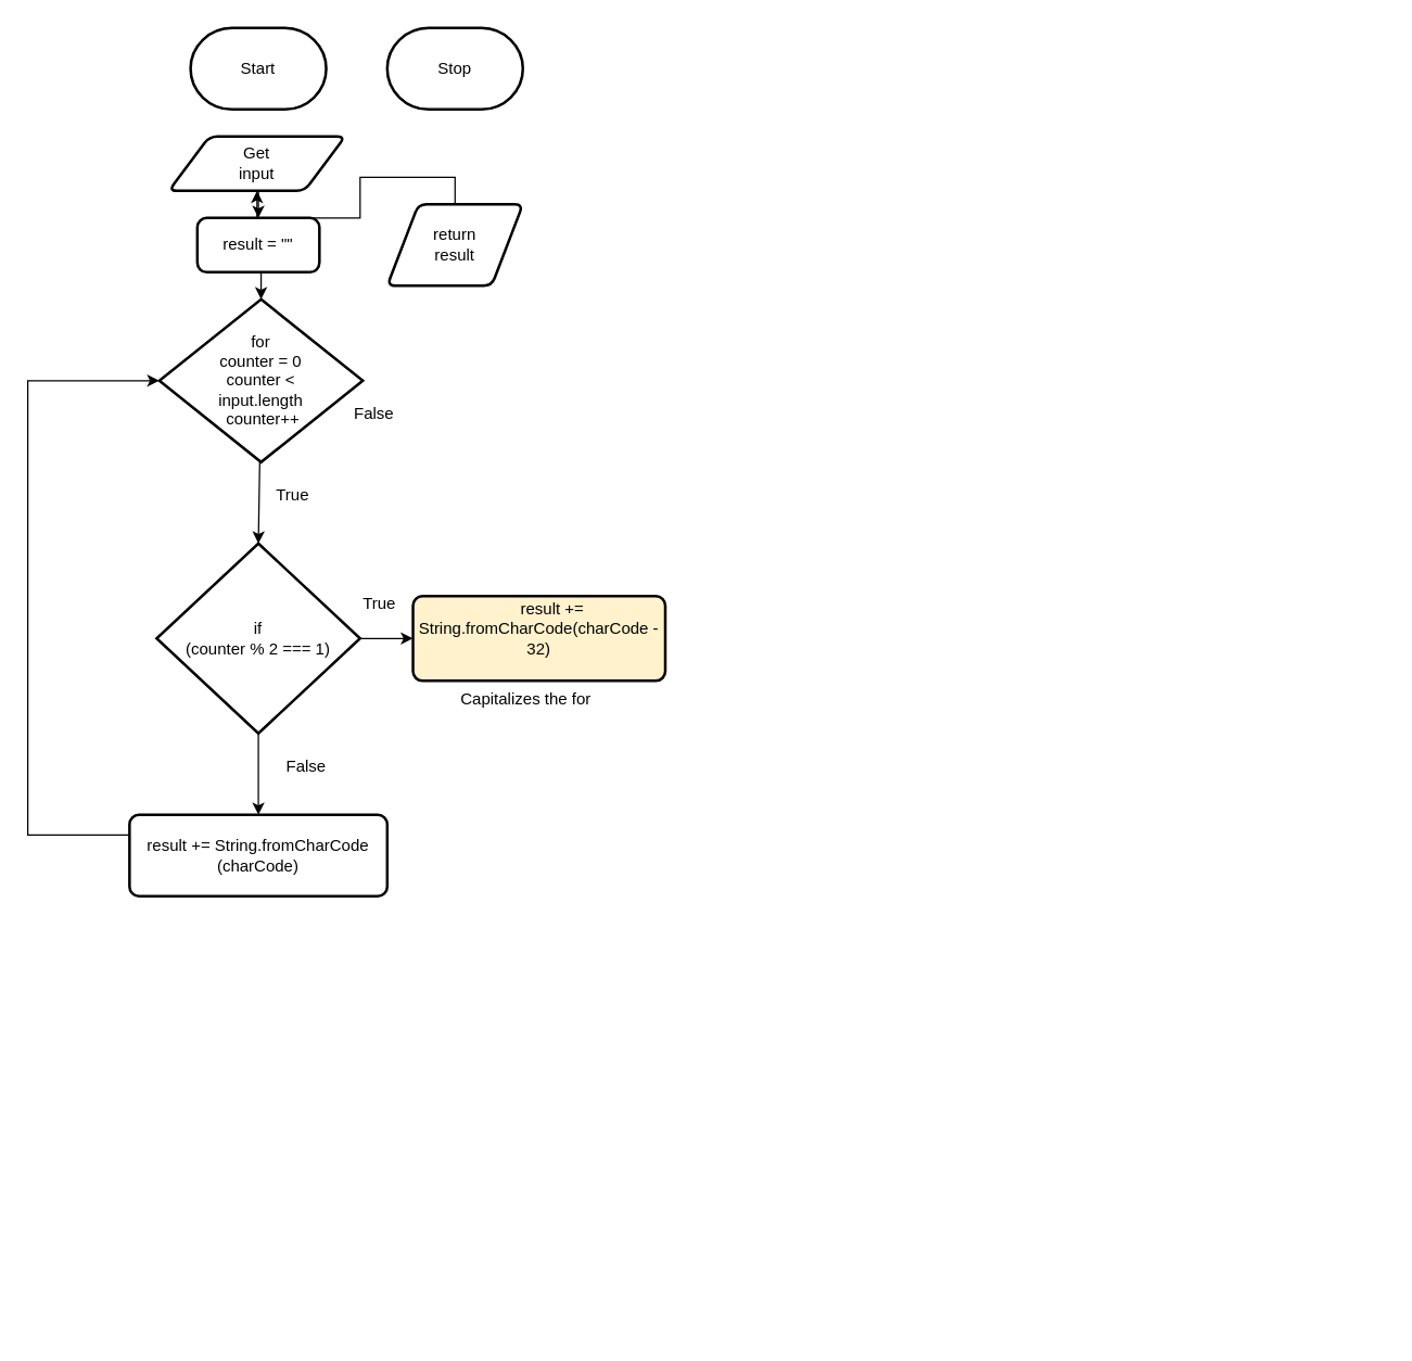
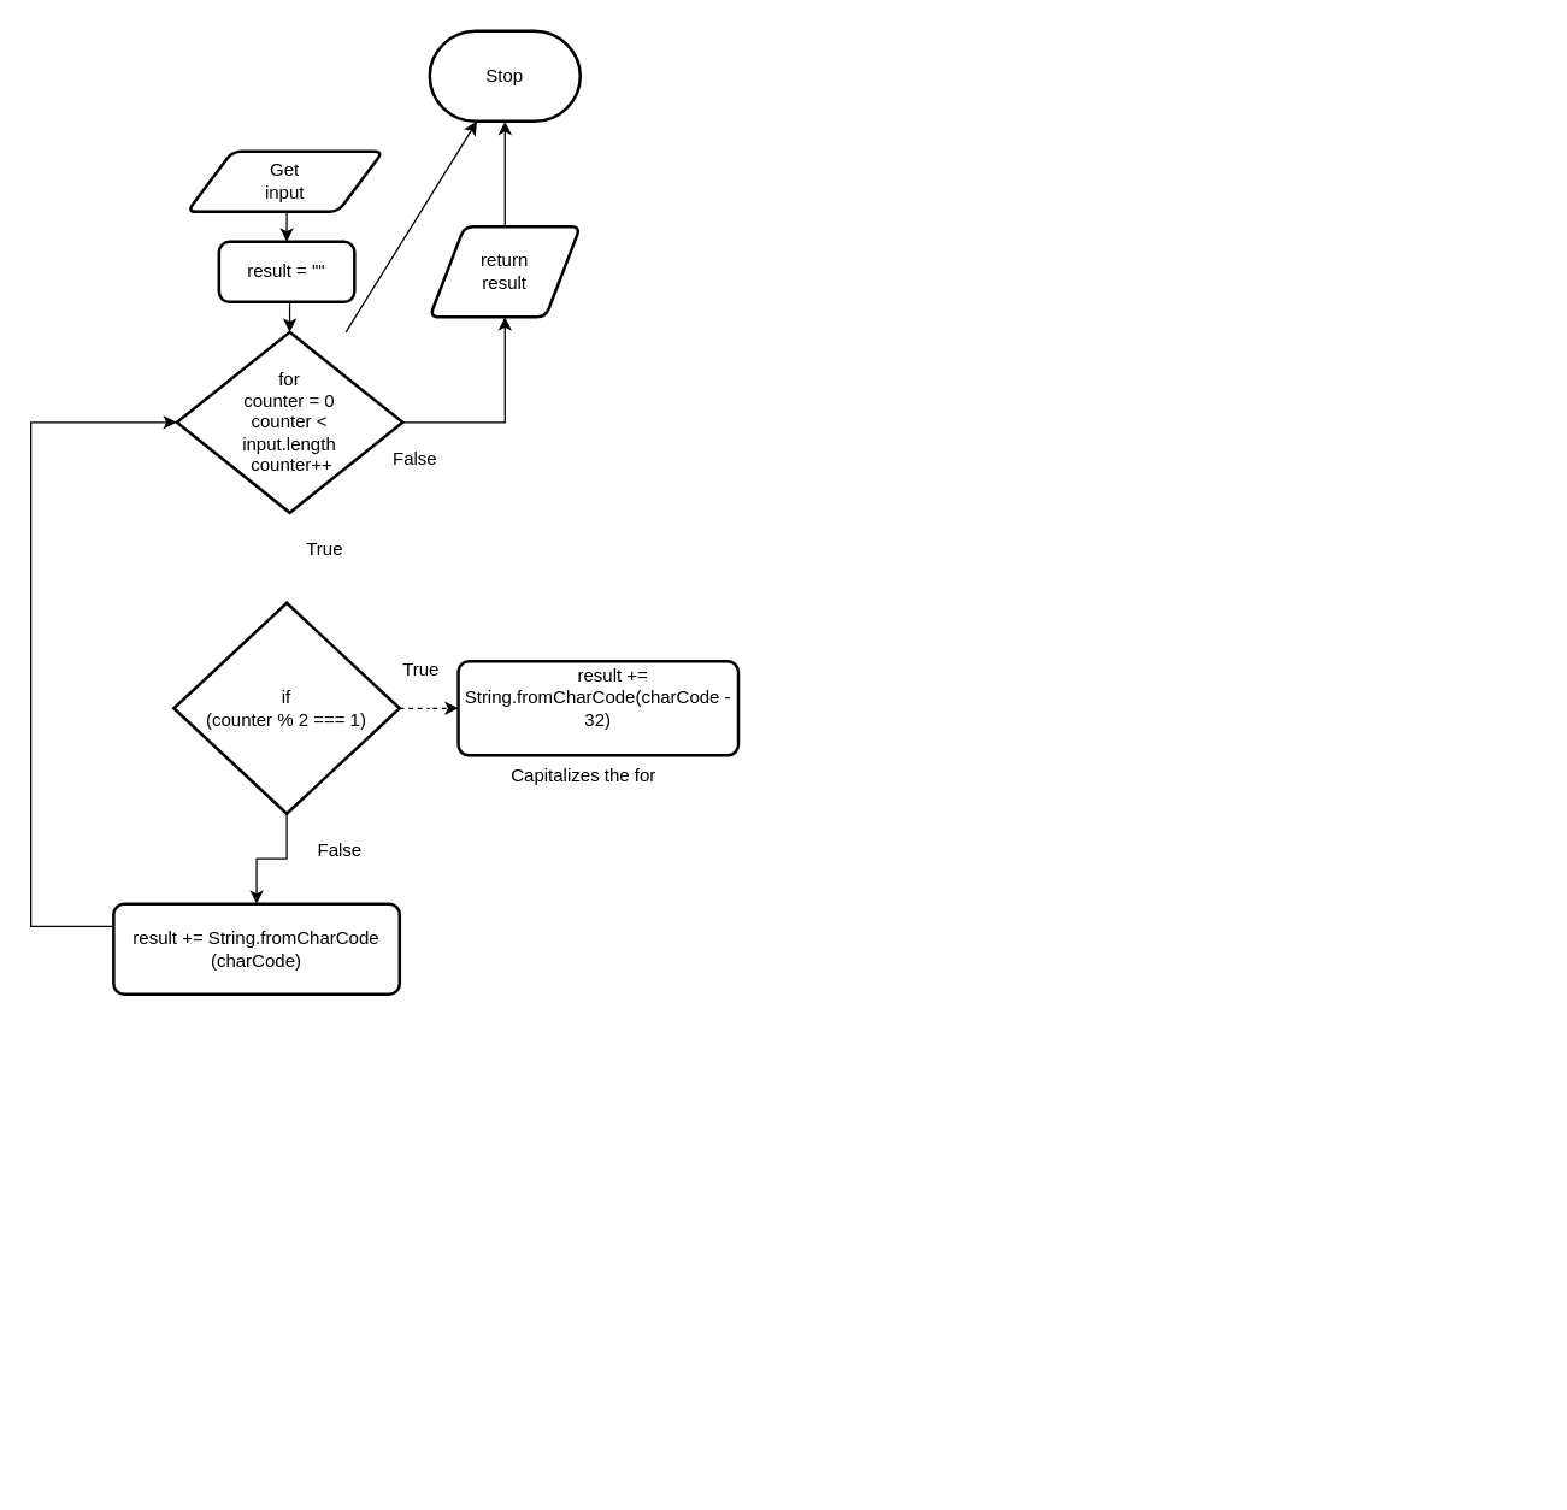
- <mxCell id="4" value="Start" style="strokeWidth=2;html=1;shape=mxgraph.flowchart.terminator;whiteSpace=wrap;" parent="1" vertex="1"><mxGeometry x="140" y="20" width="100" height="60" as="geometry" /></mxCell>
- <mxCell id="25" style="edgeStyle=orthogonalEdgeStyle;rounded=0;orthogonalLoop=1;jettySize=auto;html=1;exitX=0.5;exitY=0;exitDx=0;exitDy=0;" parent="1" source="15" target="17" edge="1"><mxGeometry relative="1" as="geometry" /></mxCell>
+ <mxCell id="25" style="edgeStyle=orthogonalEdgeStyle;rounded=0;orthogonalLoop=1;jettySize=auto;html=1;exitX=0.5;exitY=0;exitDx=0;exitDy=0;entryX=0.5;entryY=1;entryDx=0;entryDy=0;entryPerimeter=0;" parent="1" source="15" target="5" edge="1"><mxGeometry relative="1" as="geometry" /></mxCell>
+ <mxCell id="7" style="edgeStyle=orthogonalEdgeStyle;rounded=0;orthogonalLoop=1;jettySize=auto;html=1;entryX=0.5;entryY=1;entryDx=0;entryDy=0;" parent="1" source="8" target="15" edge="1"><mxGeometry relative="1" as="geometry" /></mxCell>
- <mxCell id="6" style="edgeStyle=none;html=1;entryX=0.5;entryY=0;entryDx=0;entryDy=0;entryPerimeter=0;" parent="1" source="8" target="11" edge="1"><mxGeometry relative="1" as="geometry" /></mxCell>
+ <mxCell id="6" style="edgeStyle=none;html=1;" parent="1" source="8" target="5" edge="1"><mxGeometry relative="1" as="geometry" /></mxCell>
- <mxCell id="10" style="edgeStyle=orthogonalEdgeStyle;rounded=0;orthogonalLoop=1;jettySize=auto;html=1;entryX=0;entryY=0.5;entryDx=0;entryDy=0;" parent="1" source="11" target="14" edge="1"><mxGeometry relative="1" as="geometry" /></mxCell>
+ <mxCell id="10" style="edgeStyle=orthogonalEdgeStyle;rounded=0;orthogonalLoop=1;jettySize=auto;html=1;entryX=0;entryY=0.5;entryDx=0;entryDy=0;dashed=1;" parent="1" source="11" target="14" edge="1"><mxGeometry relative="1" as="geometry" /></mxCell>
- <mxCell id="14" value="&lt;div&gt;&amp;nbsp; &amp;nbsp; &amp;nbsp; result += String.fromCharCode(charCode - 32)&lt;/div&gt;&lt;div&gt;&lt;br&gt;&lt;/div&gt;" style="rounded=1;whiteSpace=wrap;html=1;absoluteArcSize=1;arcSize=14;strokeWidth=2;fillColor=#fff2cc;" parent="1" vertex="1"><mxGeometry x="304" y="438.75" width="186" height="62.5" as="geometry" /></mxCell>
+ <mxCell id="14" value="&lt;div&gt;&amp;nbsp; &amp;nbsp; &amp;nbsp; result += String.fromCharCode(charCode - 32)&lt;/div&gt;&lt;div&gt;&lt;br&gt;&lt;/div&gt;" style="rounded=1;whiteSpace=wrap;html=1;absoluteArcSize=1;arcSize=14;strokeWidth=2;" parent="1" vertex="1"><mxGeometry x="304" y="438.75" width="186" height="62.5" as="geometry" /></mxCell>
- <mxCell id="21" value="&lt;div&gt;result += String.fromCharCode&lt;/div&gt;&lt;div&gt;(charCode)&lt;/div&gt;" style="rounded=1;whiteSpace=wrap;html=1;absoluteArcSize=1;arcSize=14;strokeWidth=2;" parent="1" vertex="1"><mxGeometry x="95" y="600" width="190" height="60" as="geometry" /></mxCell>
+ <mxCell id="21" value="&lt;div&gt;result += String.fromCharCode&lt;/div&gt;&lt;div&gt;(charCode)&lt;/div&gt;" style="rounded=1;whiteSpace=wrap;html=1;absoluteArcSize=1;arcSize=14;strokeWidth=2;" parent="1" vertex="1"><mxGeometry x="75" y="600" width="190" height="60" as="geometry" /></mxCell>
